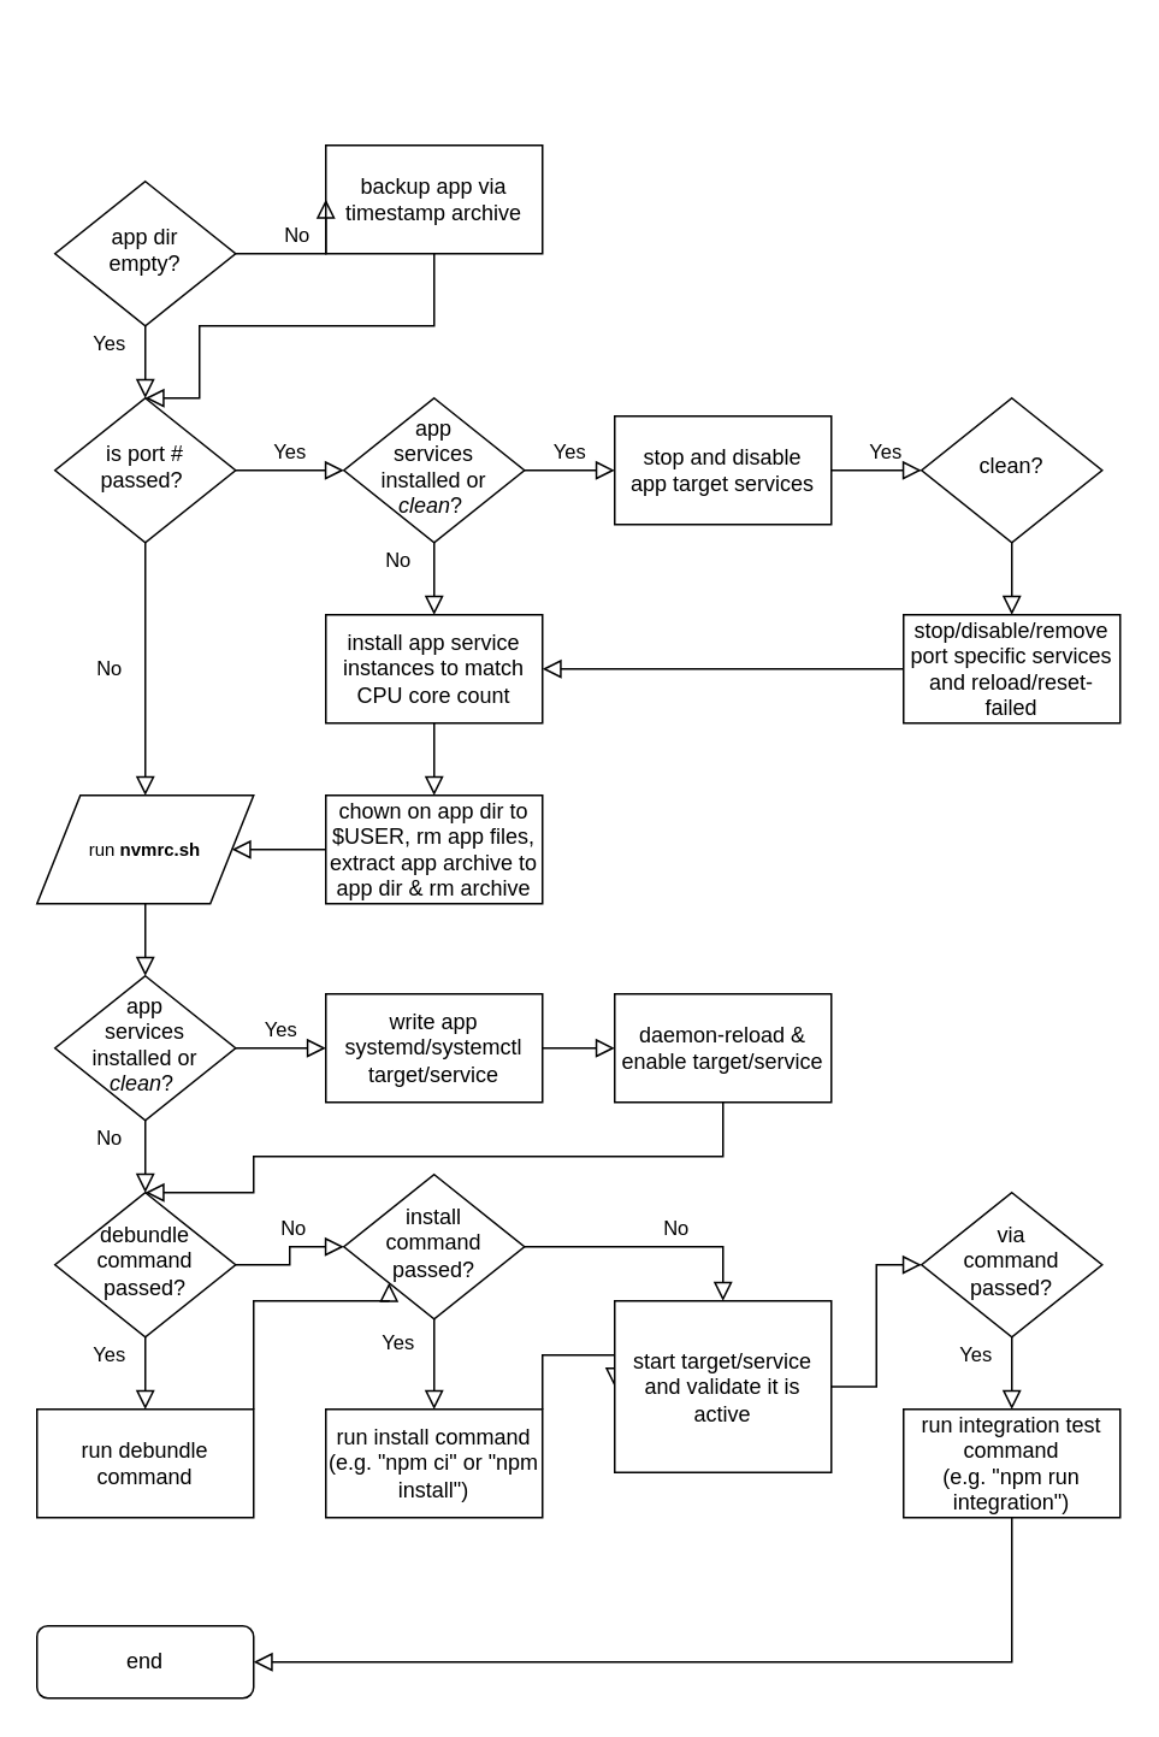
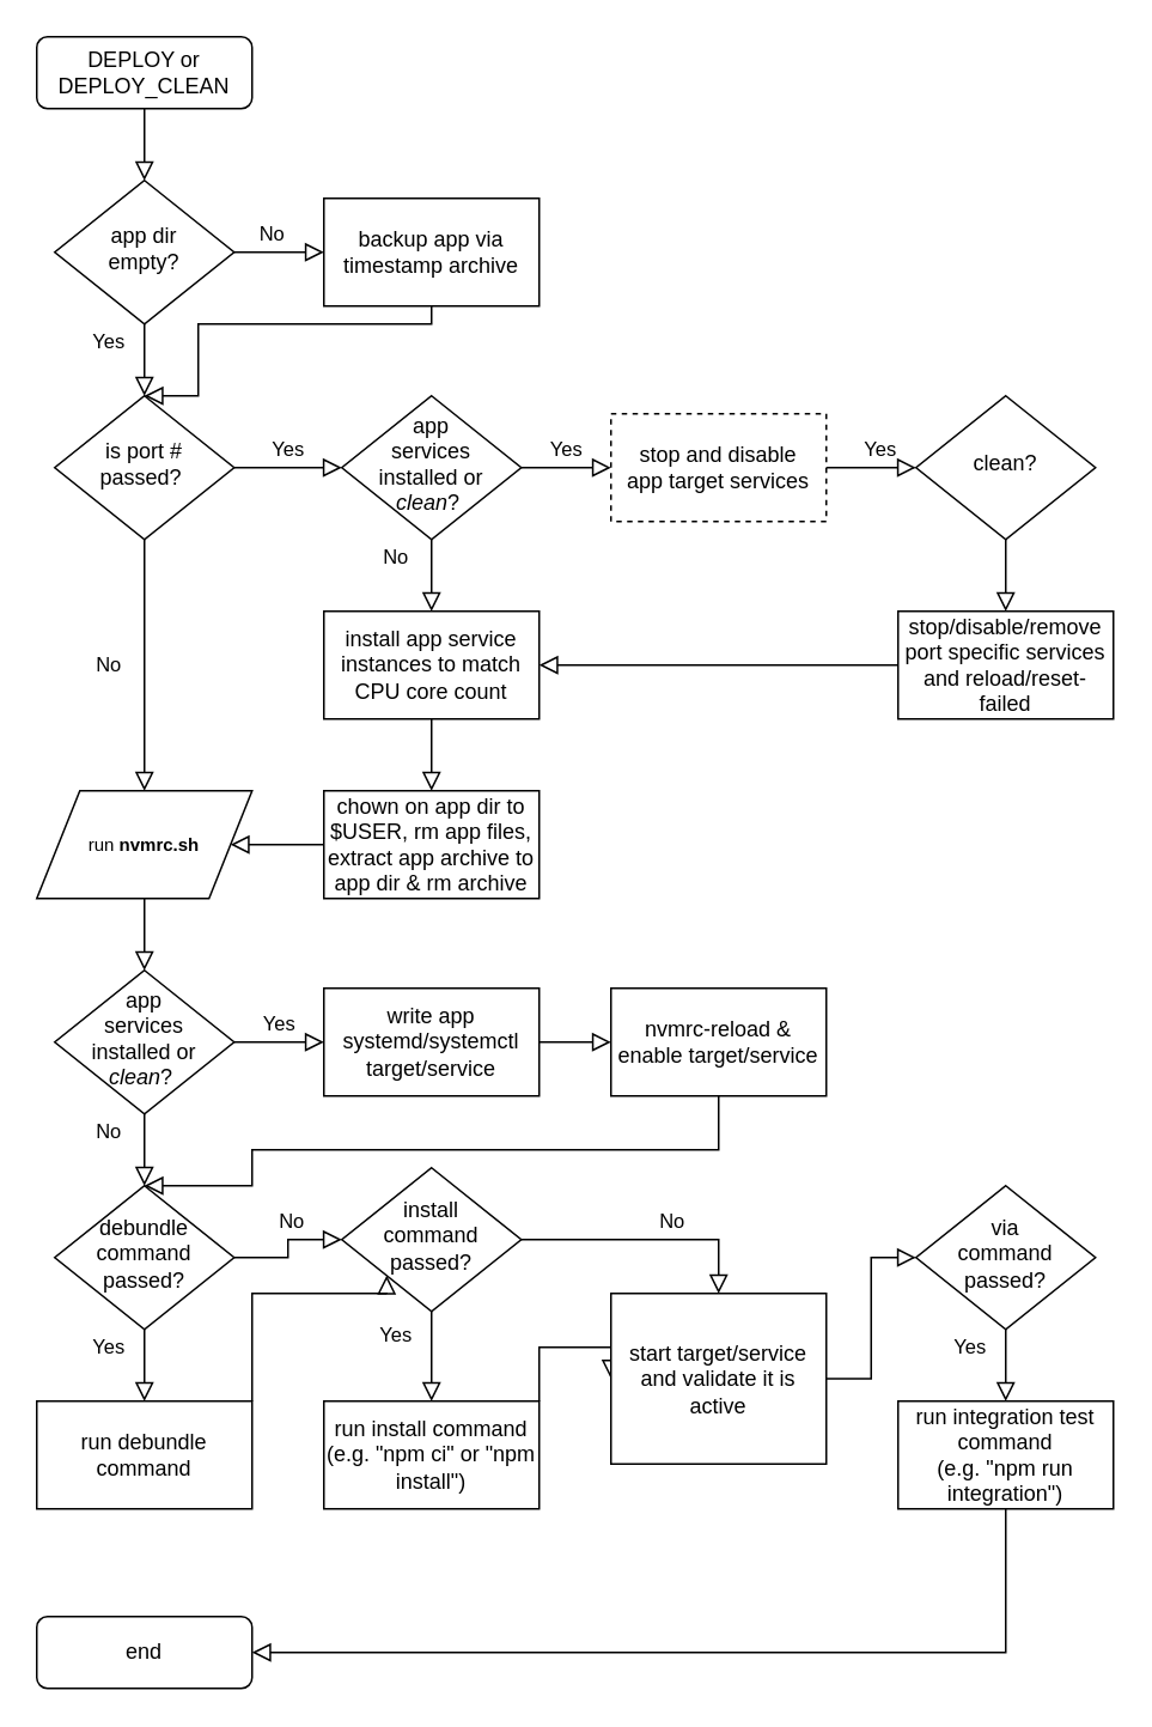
+ <mxCell id="3" value="DEPLOY or DEPLOY_CLEAN" style="rounded=1;whiteSpace=wrap;html=1;fontSize=12;glass=0;strokeWidth=1;shadow=0;" parent="1" vertex="1"><mxGeometry x="20" y="20" width="120" height="40" as="geometry" /></mxCell>
+ <mxCell id="2" value="" style="rounded=0;html=1;jettySize=auto;orthogonalLoop=1;fontSize=11;endArrow=block;endFill=0;endSize=8;strokeWidth=1;shadow=0;labelBackgroundColor=none;edgeStyle=orthogonalEdgeStyle;" parent="1" source="3" target="5" edge="1"><mxGeometry relative="1" as="geometry" /></mxCell>
- <mxCell id="10" value="backup app via timestamp archive" style="rounded=0;whiteSpace=wrap;html=1;" vertex="1" parent="1"><mxGeometry x="180" y="80" width="120" height="60" as="geometry" /></mxCell>
+ <mxCell id="10" value="backup app via timestamp archive" style="rounded=0;whiteSpace=wrap;html=1;" vertex="1" parent="1"><mxGeometry x="180" y="110" width="120" height="60" as="geometry" /></mxCell>
- <mxCell id="13" value="stop and disable&lt;br&gt;app target services" style="rounded=0;whiteSpace=wrap;html=1;" vertex="1" parent="1"><mxGeometry x="340" y="230" width="120" height="60" as="geometry" /></mxCell>
+ <mxCell id="13" value="stop and disable&lt;br&gt;app target services" style="rounded=0;whiteSpace=wrap;html=1;dashed=1;" vertex="1" parent="1"><mxGeometry x="340" y="230" width="120" height="60" as="geometry" /></mxCell>
- <mxCell id="31" value="daemon-reload &amp;amp; enable target/service" style="rounded=0;whiteSpace=wrap;html=1;" vertex="1" parent="1"><mxGeometry x="340" y="550" width="120" height="60" as="geometry" /></mxCell>
+ <mxCell id="31" value="nvmrc-reload &amp;amp; enable target/service" style="rounded=0;whiteSpace=wrap;html=1;" vertex="1" parent="1"><mxGeometry x="340" y="550" width="120" height="60" as="geometry" /></mxCell>
